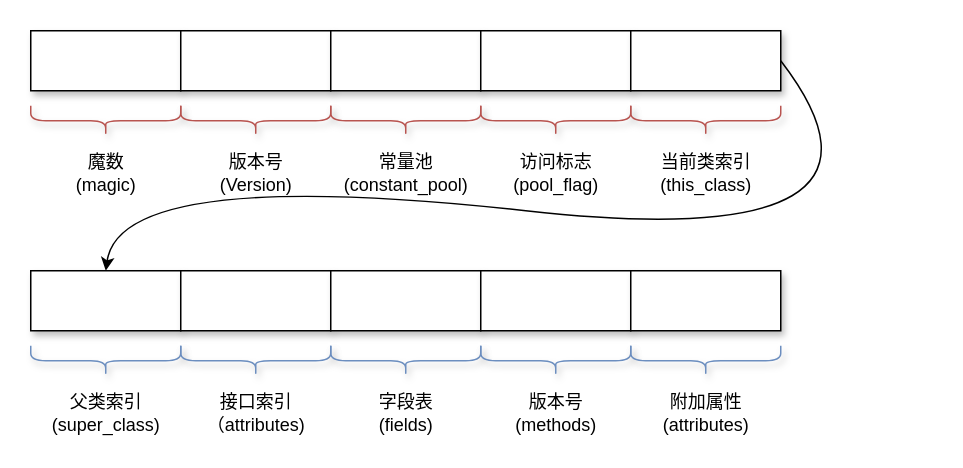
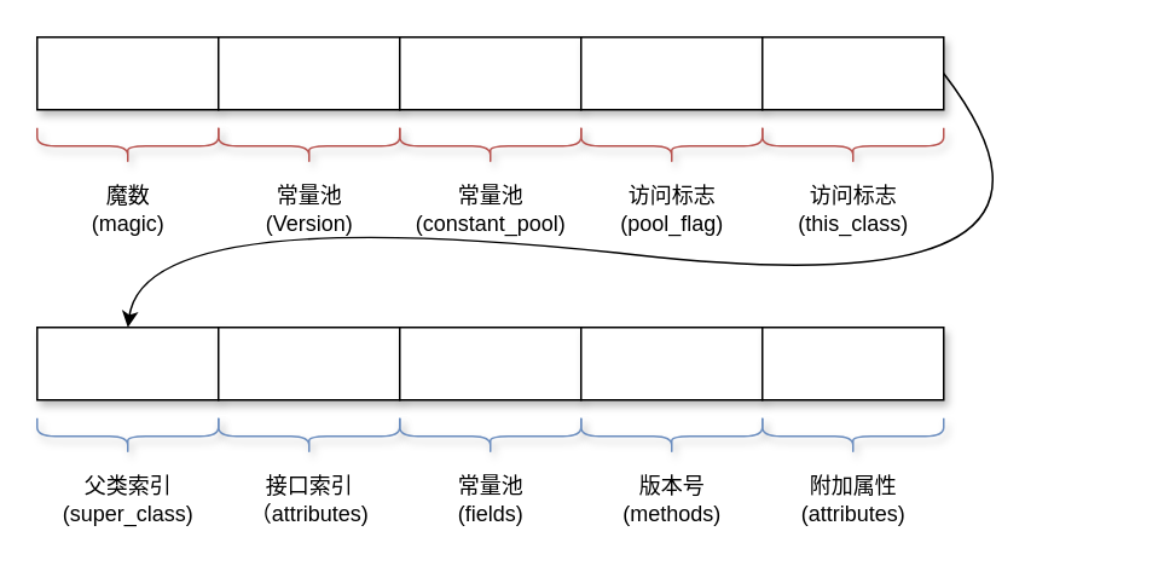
- <mxCell id="7" value="版本号&lt;br&gt;(Version)" style="text;html=1;align=center;verticalAlign=middle;resizable=0;points=[];autosize=1;shadow=1;" parent="1" vertex="1"><mxGeometry x="140" y="100" width="60" height="30" as="geometry" /></mxCell>
+ <mxCell id="7" value="常量池&lt;br&gt;(Version)" style="text;html=1;align=center;verticalAlign=middle;resizable=0;points=[];autosize=1;shadow=1;" parent="1" vertex="1"><mxGeometry x="140" y="100" width="60" height="30" as="geometry" /></mxCell>
- <mxCell id="16" value="当前类索引&lt;br&gt;(this_class)" style="text;html=1;align=center;verticalAlign=middle;resizable=0;points=[];autosize=1;shadow=1;" parent="1" vertex="1"><mxGeometry x="430" y="100" width="80" height="30" as="geometry" /></mxCell>
+ <mxCell id="16" value="访问标志&lt;br&gt;(this_class)" style="text;html=1;align=center;verticalAlign=middle;resizable=0;points=[];autosize=1;shadow=1;" parent="1" vertex="1"><mxGeometry x="430" y="100" width="80" height="30" as="geometry" /></mxCell>
- <mxCell id="25" value="字段表&lt;br&gt;(fields)" style="text;html=1;align=center;verticalAlign=middle;resizable=0;points=[];autosize=1;shadow=1;" parent="1" vertex="1"><mxGeometry x="245" y="260" width="50" height="30" as="geometry" /></mxCell>
+ <mxCell id="25" value="常量池&lt;br&gt;(fields)" style="text;html=1;align=center;verticalAlign=middle;resizable=0;points=[];autosize=1;shadow=1;" parent="1" vertex="1"><mxGeometry x="245" y="260" width="50" height="30" as="geometry" /></mxCell>
